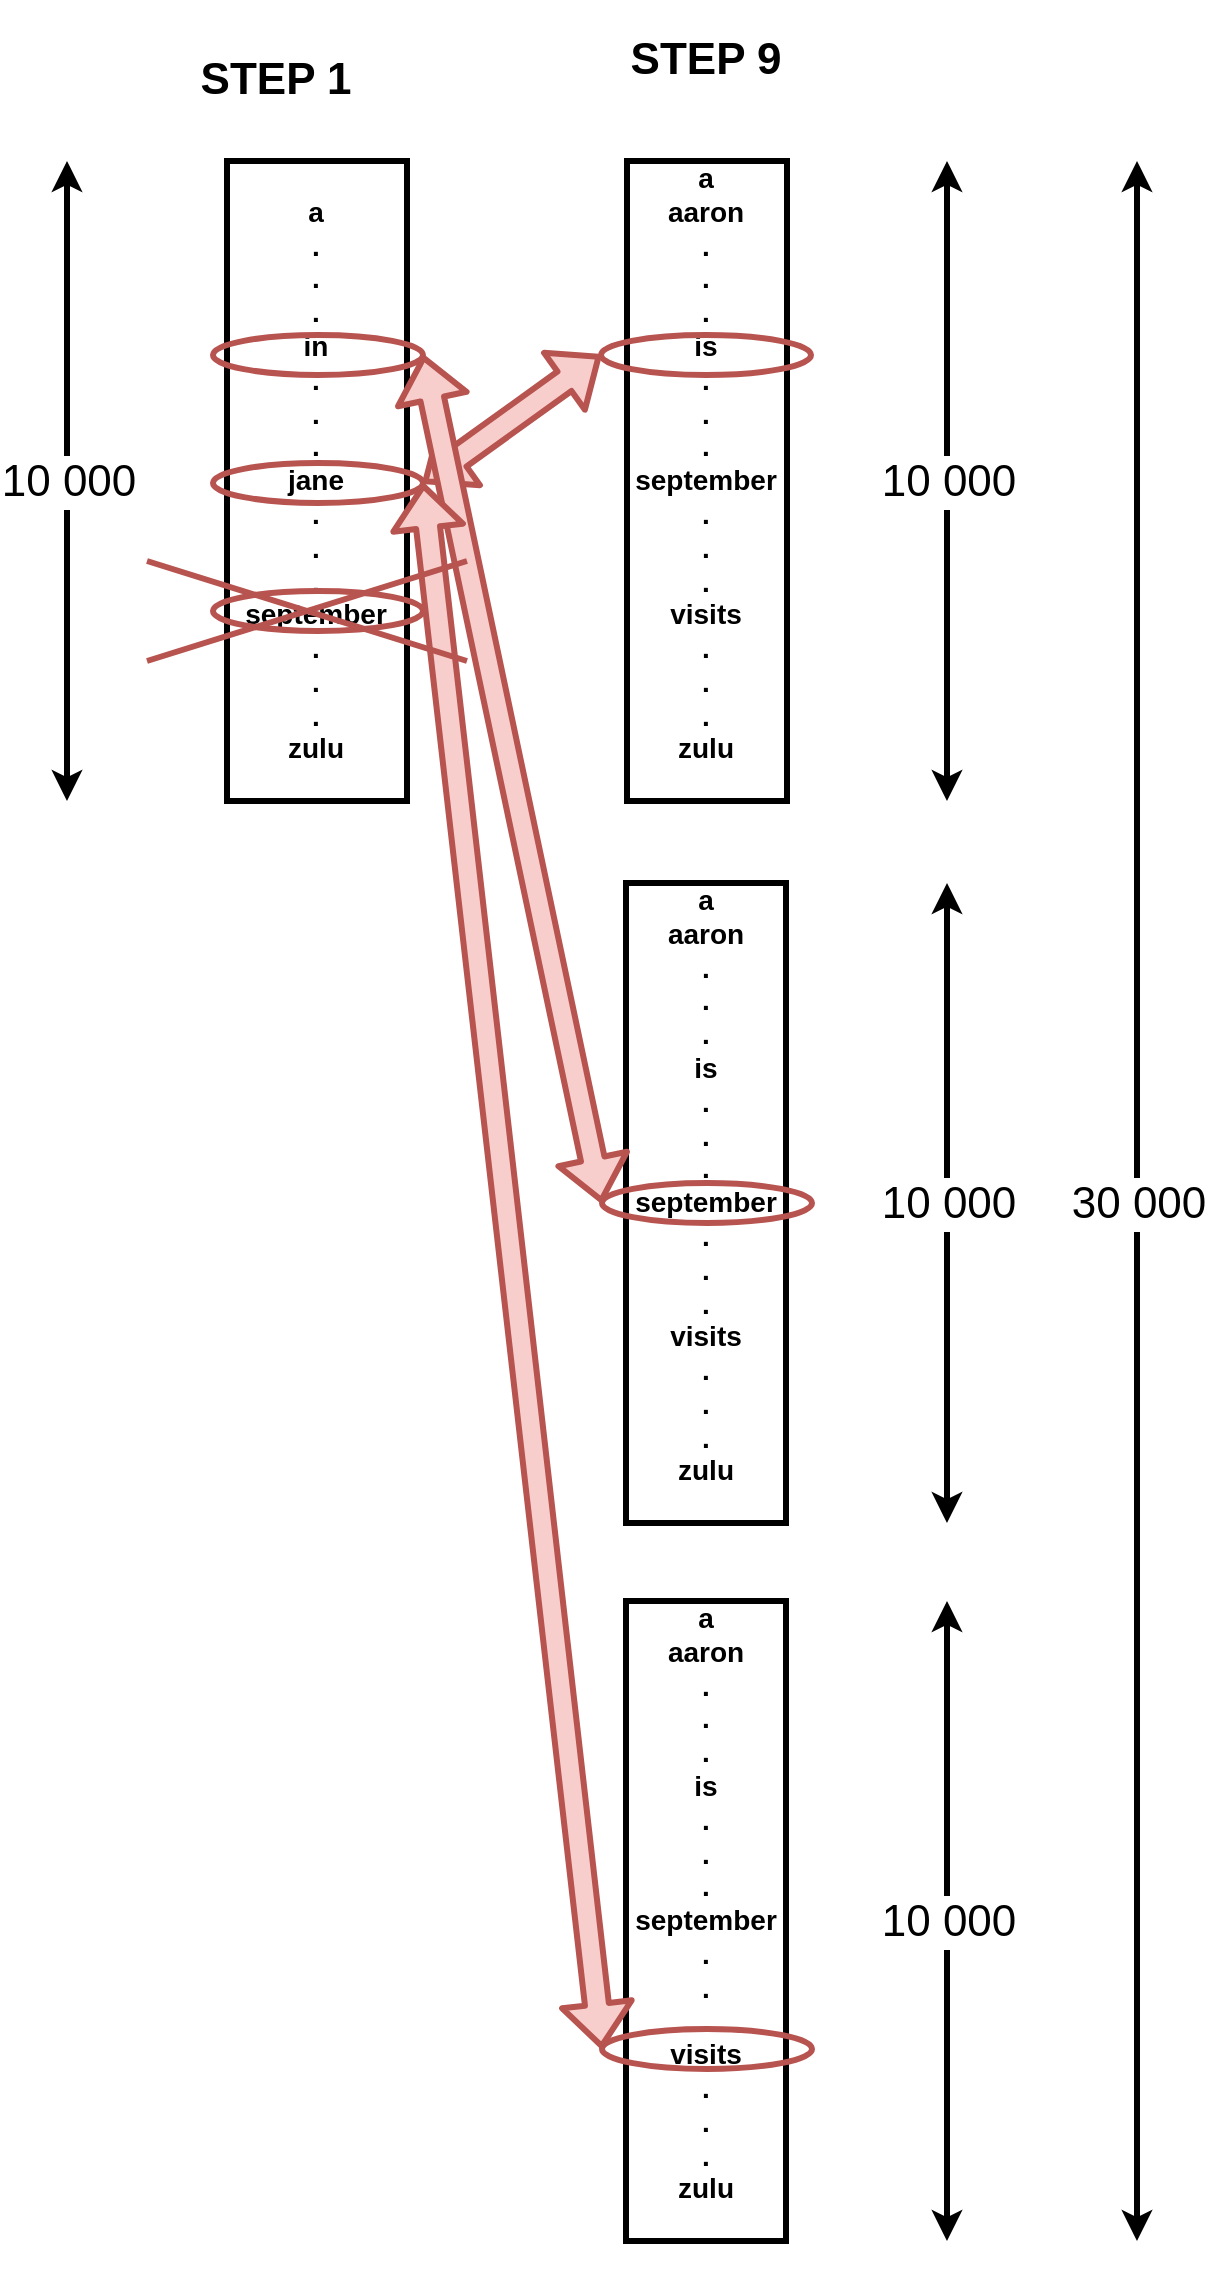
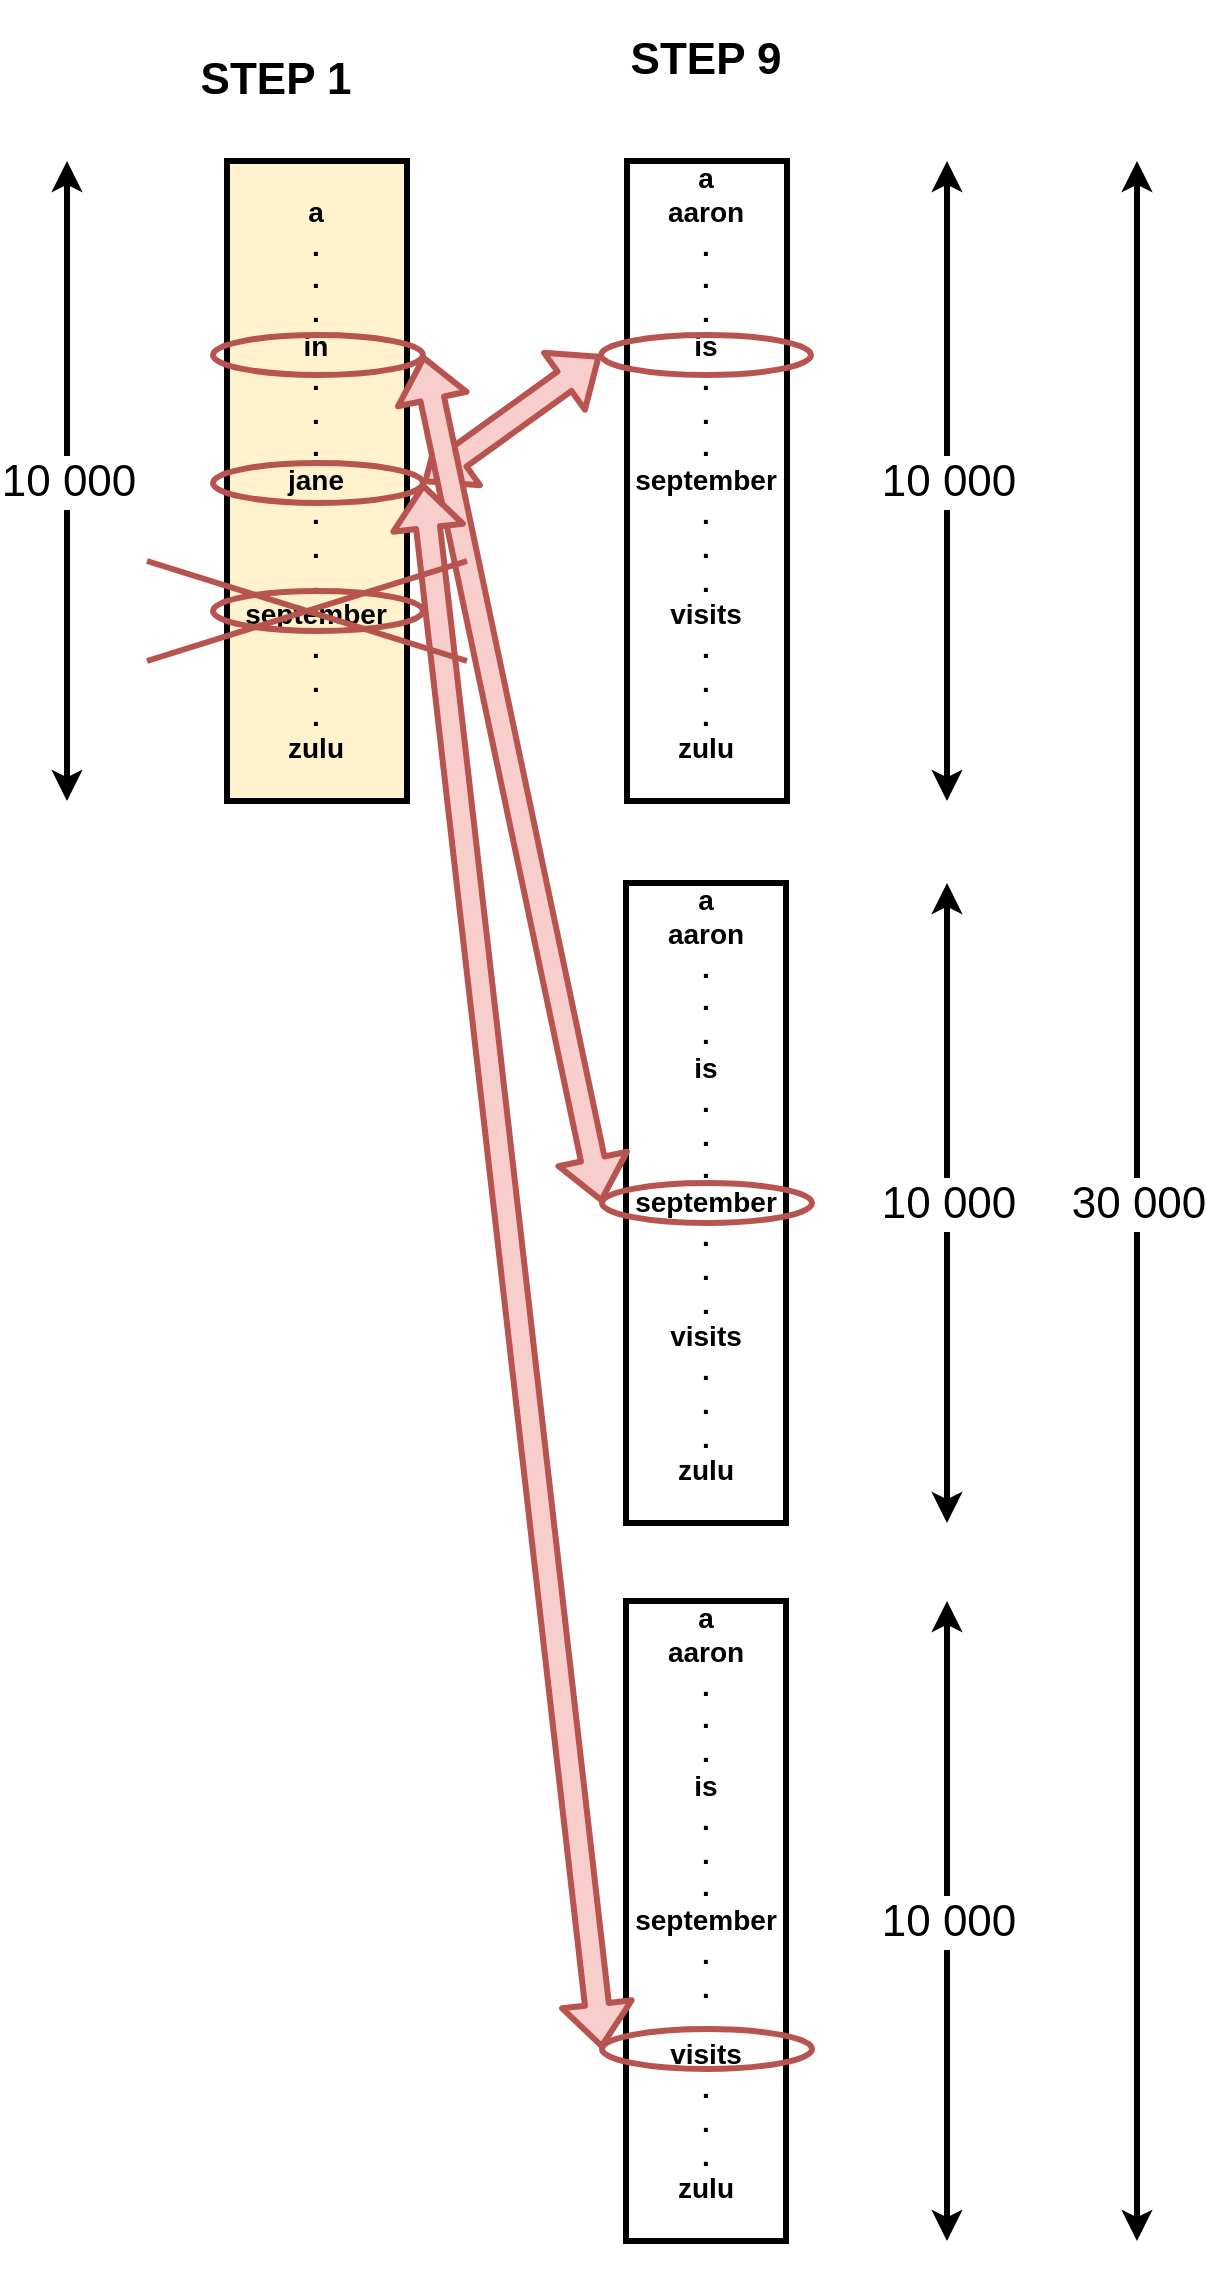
- <mxCell id="5" value="a&lt;br style=&quot;font-size: 14px;&quot;&gt;.&lt;br style=&quot;font-size: 14px;&quot;&gt;.&lt;br style=&quot;font-size: 14px;&quot;&gt;.&lt;br style=&quot;font-size: 14px;&quot;&gt;in&lt;br style=&quot;font-size: 14px;&quot;&gt;.&lt;br style=&quot;font-size: 14px;&quot;&gt;.&lt;br style=&quot;font-size: 14px;&quot;&gt;.&lt;br style=&quot;font-size: 14px;&quot;&gt;jane&lt;br style=&quot;font-size: 14px;&quot;&gt;.&lt;br style=&quot;font-size: 14px;&quot;&gt;.&lt;br style=&quot;font-size: 14px;&quot;&gt;.&lt;br style=&quot;font-size: 14px;&quot;&gt;september&lt;br style=&quot;font-size: 14px;&quot;&gt;.&lt;br style=&quot;font-size: 14px;&quot;&gt;.&lt;br style=&quot;font-size: 14px;&quot;&gt;.&lt;br style=&quot;font-size: 14px;&quot;&gt;zulu&lt;br style=&quot;font-size: 14px;&quot;&gt;" style="rounded=0;whiteSpace=wrap;html=1;fontStyle=1;fontSize=14;strokeWidth=3;" parent="1" vertex="1"><mxGeometry x="100" y="80" width="90" height="320" as="geometry" /></mxCell>
+ <mxCell id="5" value="a&lt;br style=&quot;font-size: 14px;&quot;&gt;.&lt;br style=&quot;font-size: 14px;&quot;&gt;.&lt;br style=&quot;font-size: 14px;&quot;&gt;.&lt;br style=&quot;font-size: 14px;&quot;&gt;in&lt;br style=&quot;font-size: 14px;&quot;&gt;.&lt;br style=&quot;font-size: 14px;&quot;&gt;.&lt;br style=&quot;font-size: 14px;&quot;&gt;.&lt;br style=&quot;font-size: 14px;&quot;&gt;jane&lt;br style=&quot;font-size: 14px;&quot;&gt;.&lt;br style=&quot;font-size: 14px;&quot;&gt;.&lt;br style=&quot;font-size: 14px;&quot;&gt;.&lt;br style=&quot;font-size: 14px;&quot;&gt;september&lt;br style=&quot;font-size: 14px;&quot;&gt;.&lt;br style=&quot;font-size: 14px;&quot;&gt;.&lt;br style=&quot;font-size: 14px;&quot;&gt;.&lt;br style=&quot;font-size: 14px;&quot;&gt;zulu&lt;br style=&quot;font-size: 14px;&quot;&gt;" style="rounded=0;whiteSpace=wrap;html=1;fontStyle=1;fontSize=14;strokeWidth=3;fillColor=#fff2cc;" parent="1" vertex="1"><mxGeometry x="100" y="80" width="90" height="320" as="geometry" /></mxCell>
